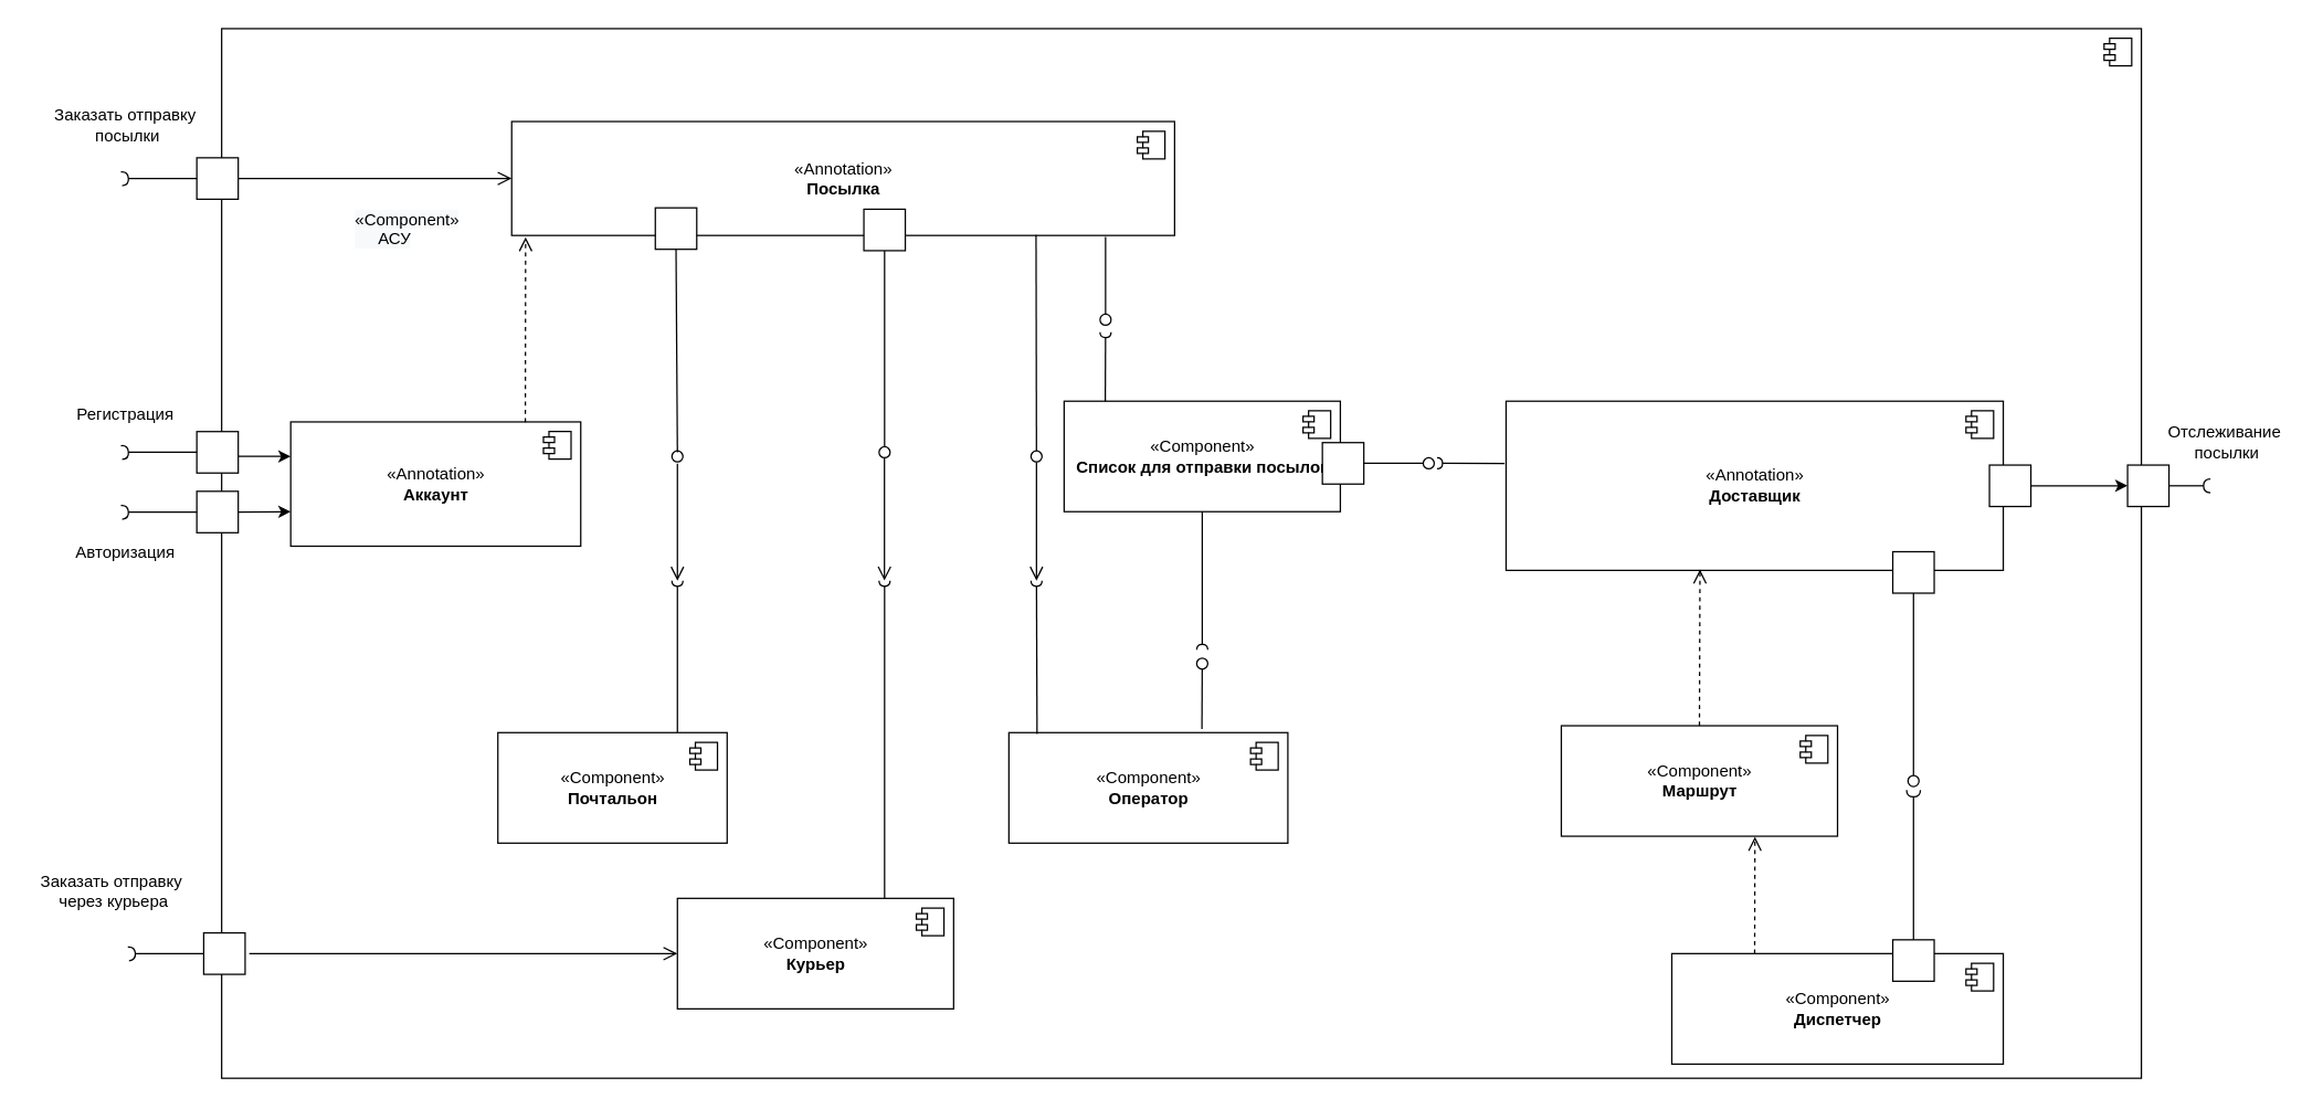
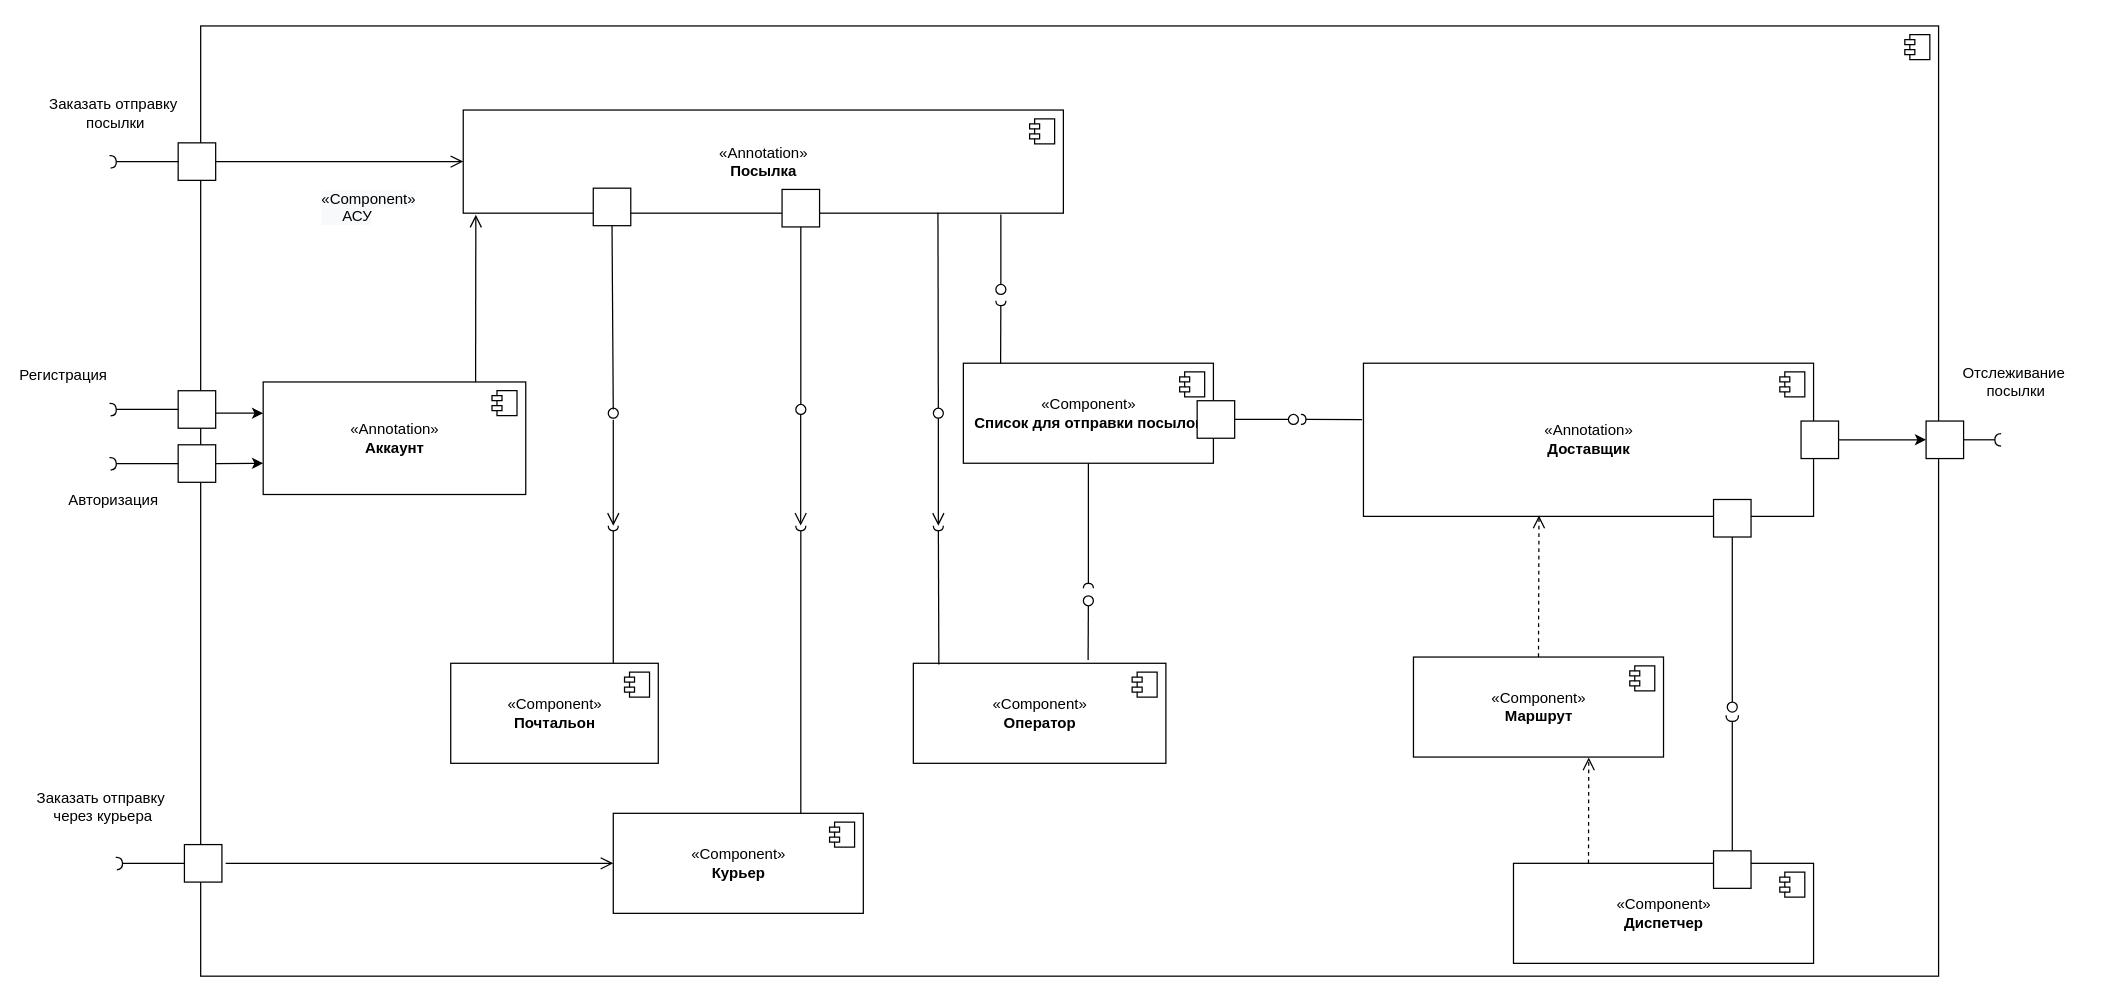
- <mxCell id="79" value="" style="endArrow=open;startArrow=none;endFill=0;startFill=0;endSize=8;html=1;verticalAlign=bottom;dashed=1;labelBackgroundColor=none;rounded=0;entryX=0.021;entryY=1.015;entryDx=0;entryDy=0;entryPerimeter=0;exitX=0.809;exitY=0.002;exitDx=0;exitDy=0;exitPerimeter=0;" edge="1" parent="1" source="58" target="4"><mxGeometry x="0.15" y="-10" width="160" relative="1" as="geometry"><mxPoint x="380" y="300" as="sourcePoint" /><mxPoint x="1240.4" y="421.888" as="targetPoint" /><mxPoint as="offset" /></mxGeometry></mxCell>
+ <mxCell id="79" value="" style="endArrow=open;startArrow=none;endFill=0;startFill=0;endSize=8;html=1;verticalAlign=bottom;dashed=0;labelBackgroundColor=none;rounded=0;entryX=0.021;entryY=1.015;entryDx=0;entryDy=0;entryPerimeter=0;exitX=0.809;exitY=0.002;exitDx=0;exitDy=0;exitPerimeter=0;" edge="1" parent="1" source="58" target="4"><mxGeometry x="0.15" y="-10" width="160" relative="1" as="geometry"><mxPoint x="380" y="300" as="sourcePoint" /><mxPoint x="1240.4" y="421.888" as="targetPoint" /><mxPoint as="offset" /></mxGeometry></mxCell>
- <mxCell id="78" value="Регистрация" style="text;html=1;align=center;verticalAlign=middle;resizable=0;points=[];autosize=1;strokeColor=none;fillColor=none;" parent="1" vertex="1"><mxGeometry x="45" y="285" width="90" height="30" as="geometry" /></mxCell>
+ <mxCell id="78" value="Регистрация" style="text;html=1;align=center;verticalAlign=middle;resizable=0;points=[];autosize=1;strokeColor=none;fillColor=none;" parent="1" vertex="1"><mxGeometry x="5" y="285" width="90" height="30" as="geometry" /></mxCell>
- <mxCell id="57" value="Отслеживание&lt;br&gt;&amp;nbsp;посылки" style="text;html=1;align=center;verticalAlign=middle;resizable=0;points=[];autosize=1;strokeColor=none;fillColor=none;" parent="1" vertex="1"><mxGeometry x="1560" y="305" width="100" height="30" as="geometry" /></mxCell>
+ <mxCell id="57" value="Отслеживание&lt;br&gt;&amp;nbsp;посылки" style="text;html=1;align=center;verticalAlign=middle;resizable=0;points=[];autosize=1;strokeColor=none;fillColor=none;" parent="1" vertex="1"><mxGeometry x="1560" y="290" width="100" height="30" as="geometry" /></mxCell>
